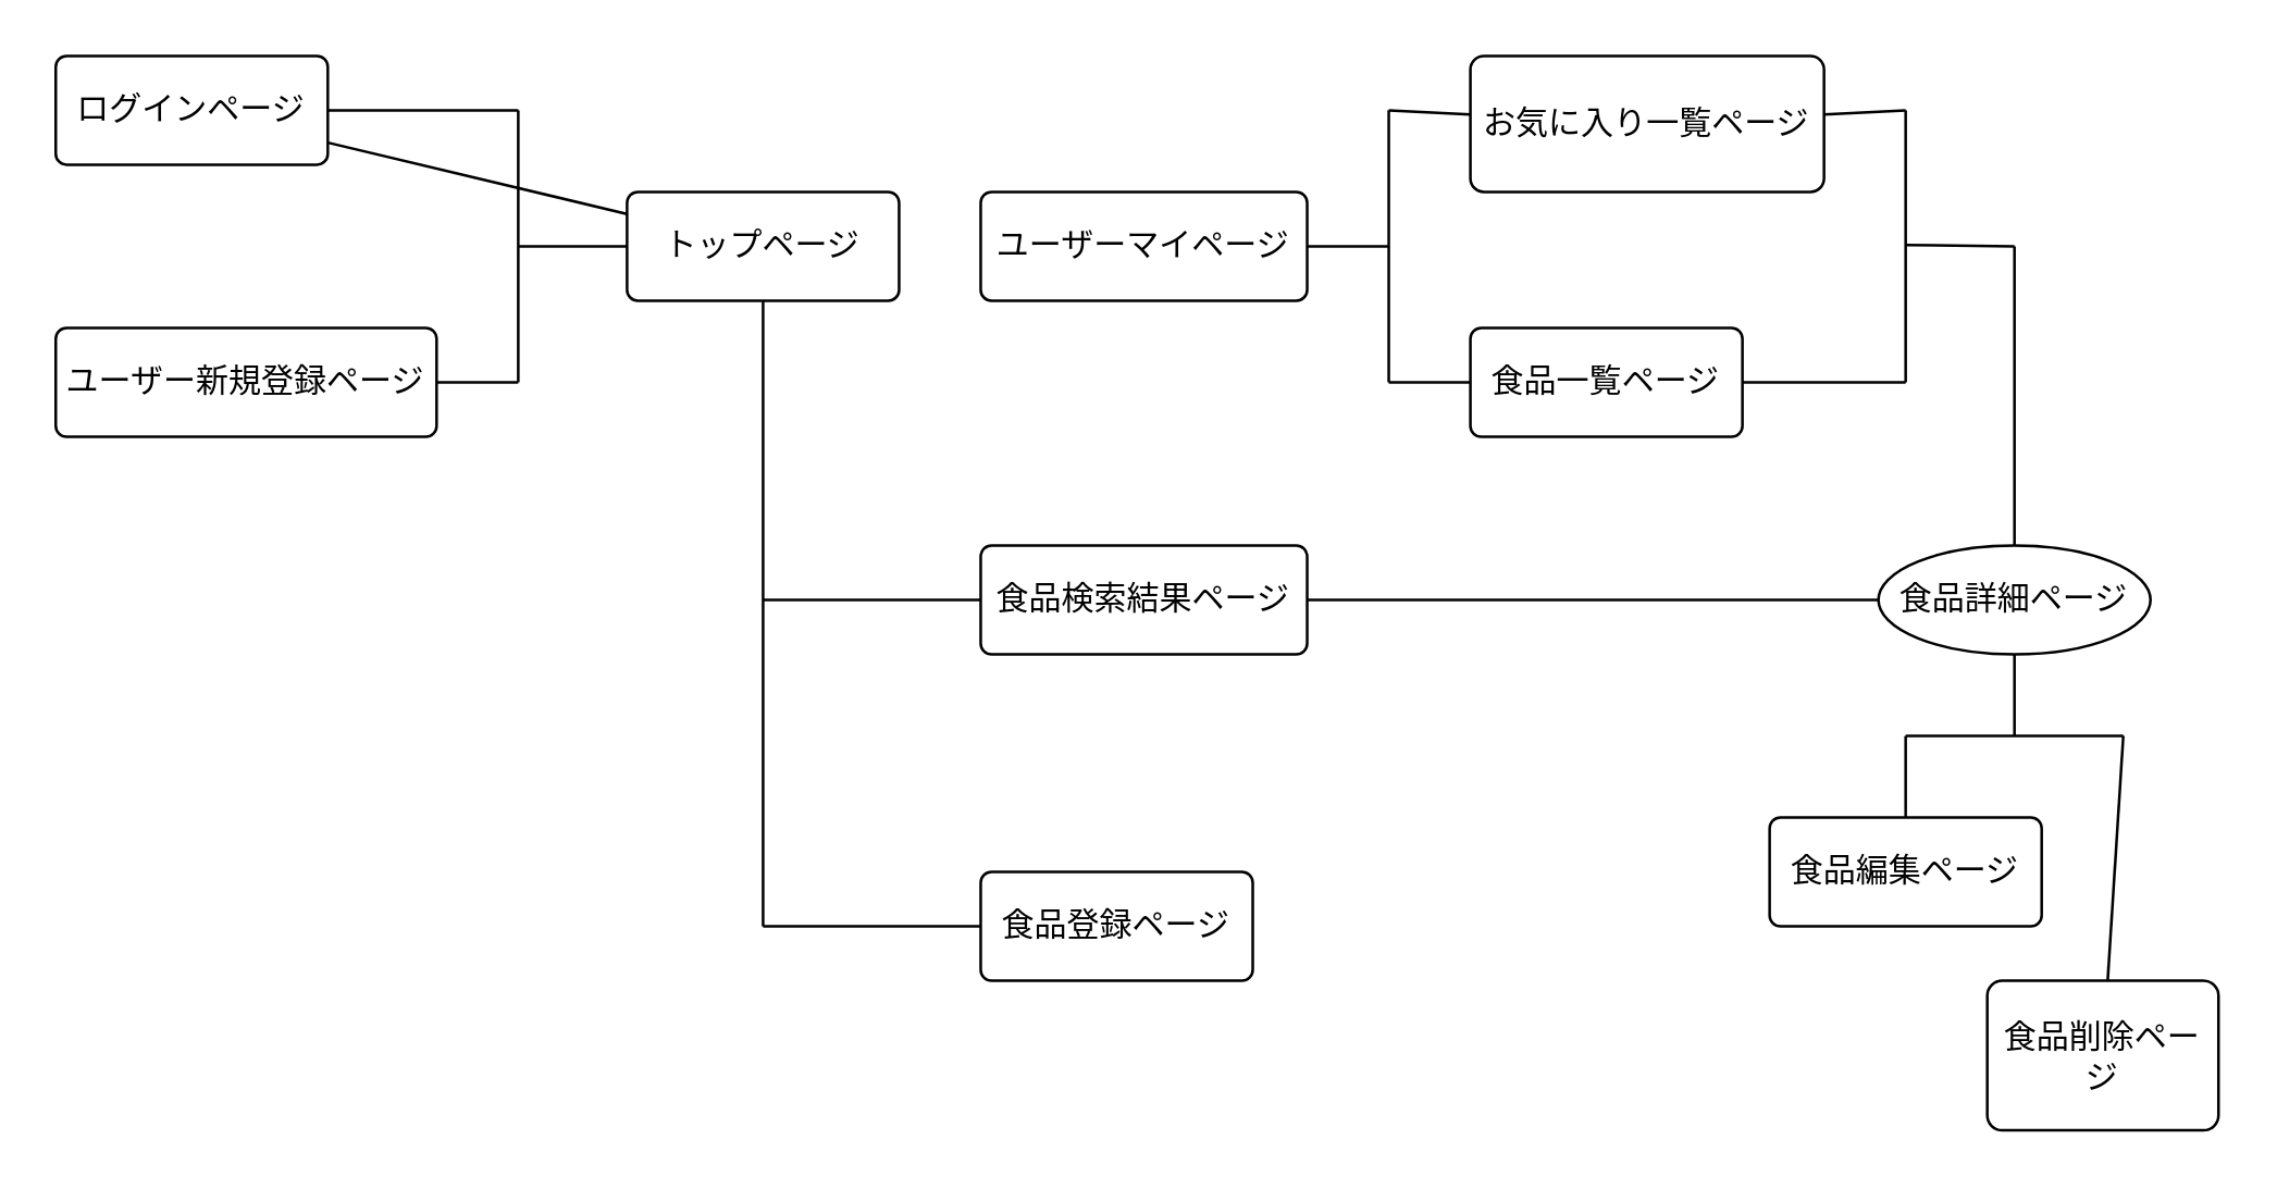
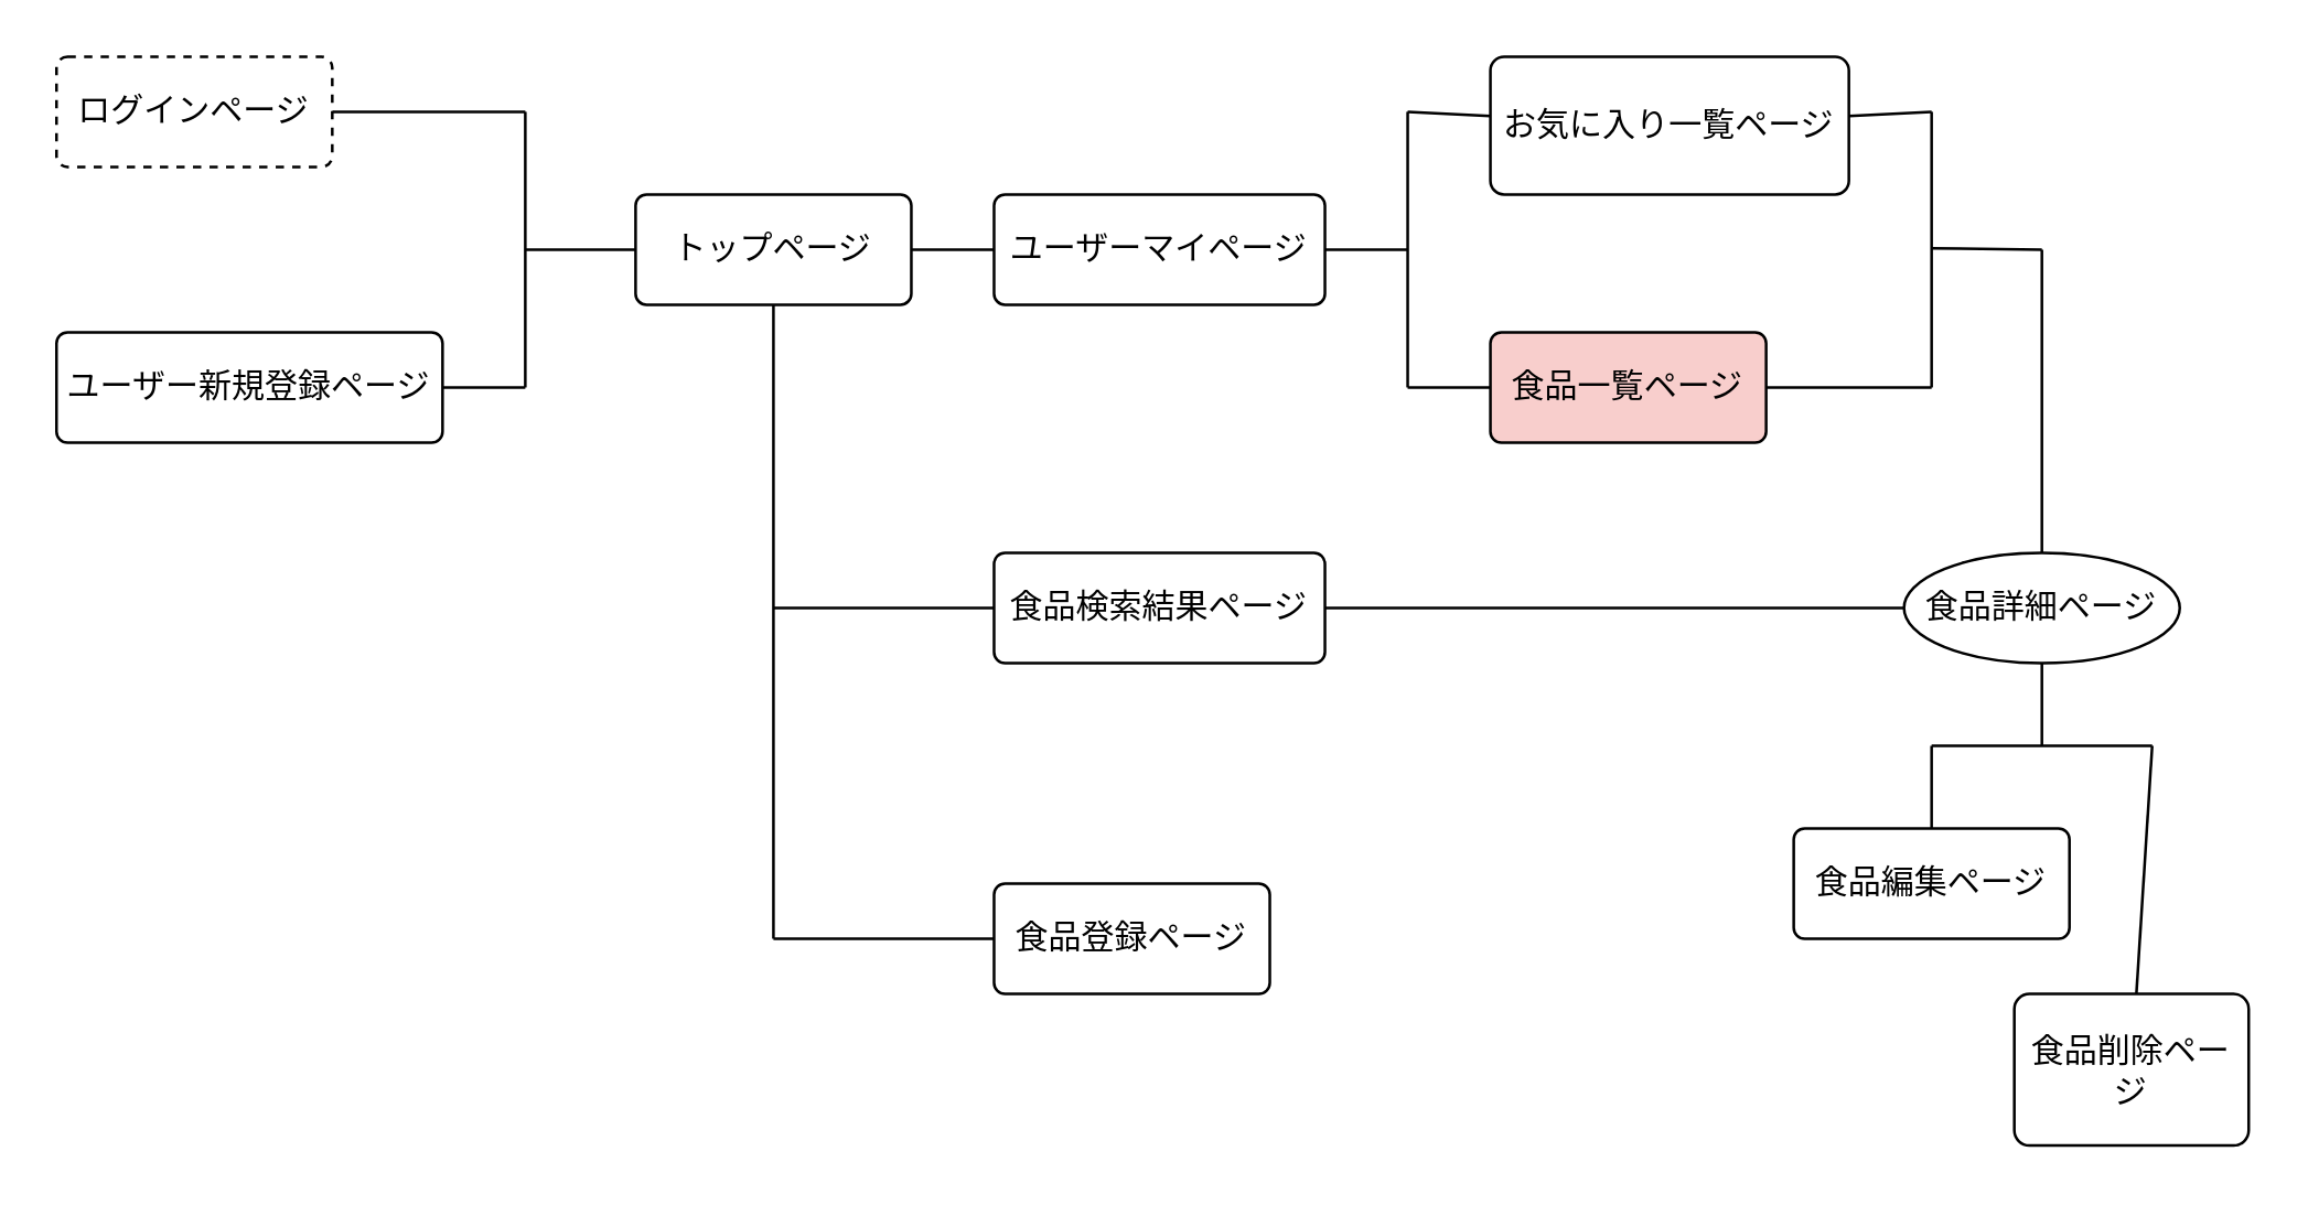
- <mxCell id="3" value="ログインページ" style="rounded=1;arcSize=10;whiteSpace=wrap;html=1;align=center;" vertex="1" parent="1"><mxGeometry x="20" y="20" width="100" height="40" as="geometry" /></mxCell>
+ <mxCell id="3" value="ログインページ" style="rounded=1;arcSize=10;whiteSpace=wrap;html=1;align=center;dashed=1;" vertex="1" parent="1"><mxGeometry x="20" y="20" width="100" height="40" as="geometry" /></mxCell>
- <mxCell id="7" style="edgeStyle=none;rounded=1;html=1;endArrow=none;endFill=0;elbow=vertical;" edge="1" parent="1" source="9" target="3"><mxGeometry relative="1" as="geometry" /></mxCell>
+ <mxCell id="7" style="edgeStyle=none;rounded=1;html=1;entryX=0;entryY=0.5;entryDx=0;entryDy=0;endArrow=none;endFill=0;elbow=vertical;" edge="1" parent="1" source="9" target="11"><mxGeometry relative="1" as="geometry" /></mxCell>
- <mxCell id="20" value="食品一覧ページ" style="rounded=1;arcSize=10;whiteSpace=wrap;html=1;align=center;" vertex="1" parent="1"><mxGeometry x="540" y="120" width="100" height="40" as="geometry" /></mxCell>
+ <mxCell id="20" value="食品一覧ページ" style="rounded=1;arcSize=10;whiteSpace=wrap;html=1;align=center;fillColor=#f8cecc;" vertex="1" parent="1"><mxGeometry x="540" y="120" width="100" height="40" as="geometry" /></mxCell>
